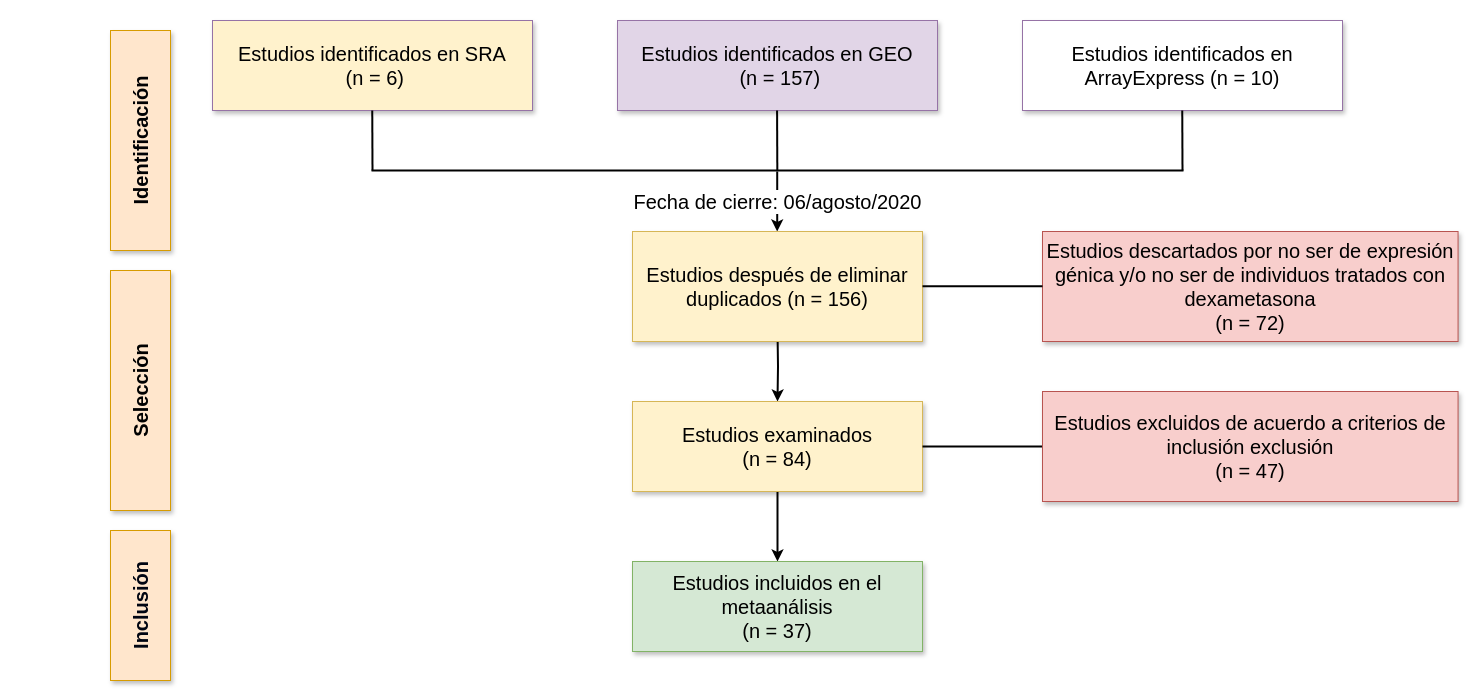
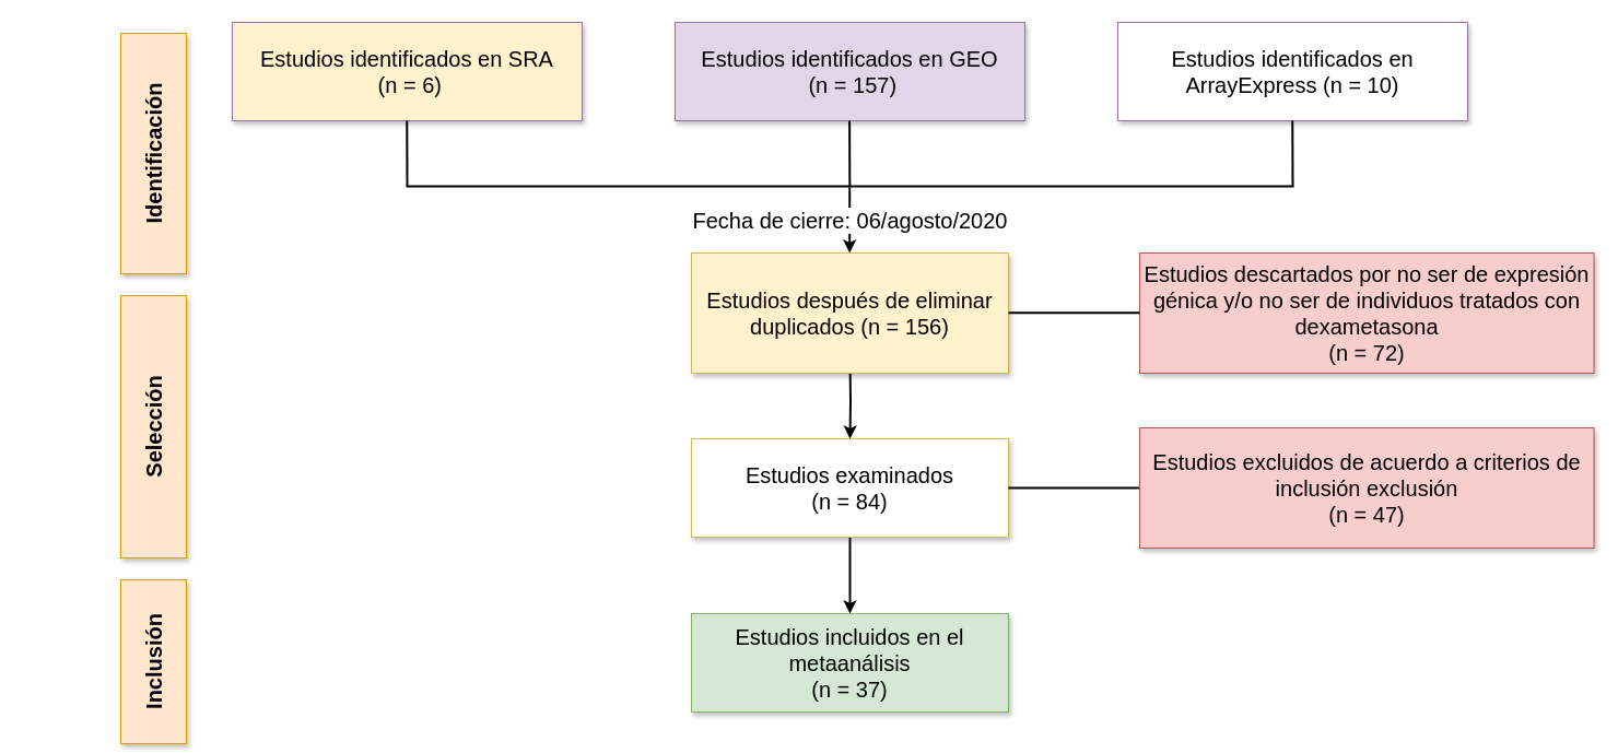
- <mxCell id="6" value="&lt;span style=&quot;font-size: 20px;&quot;&gt;Estudios examinados &lt;br&gt;(n = 84)&lt;/span&gt;" style="rounded=0;whiteSpace=wrap;html=1;direction=west;rotation=0;fillColor=#fff2cc;strokeColor=#d6b656;shadow=1;" parent="1" vertex="1"><mxGeometry x="632" y="401" width="290" height="90" as="geometry" /></mxCell>
+ <mxCell id="6" value="&lt;span style=&quot;font-size: 20px;&quot;&gt;Estudios examinados &lt;br&gt;(n = 84)&lt;/span&gt;" style="rounded=0;whiteSpace=wrap;html=1;direction=west;rotation=0;fillColor=#ffffff;strokeColor=#d6b656;shadow=1;" parent="1" vertex="1"><mxGeometry x="632" y="401" width="290" height="90" as="geometry" /></mxCell>
